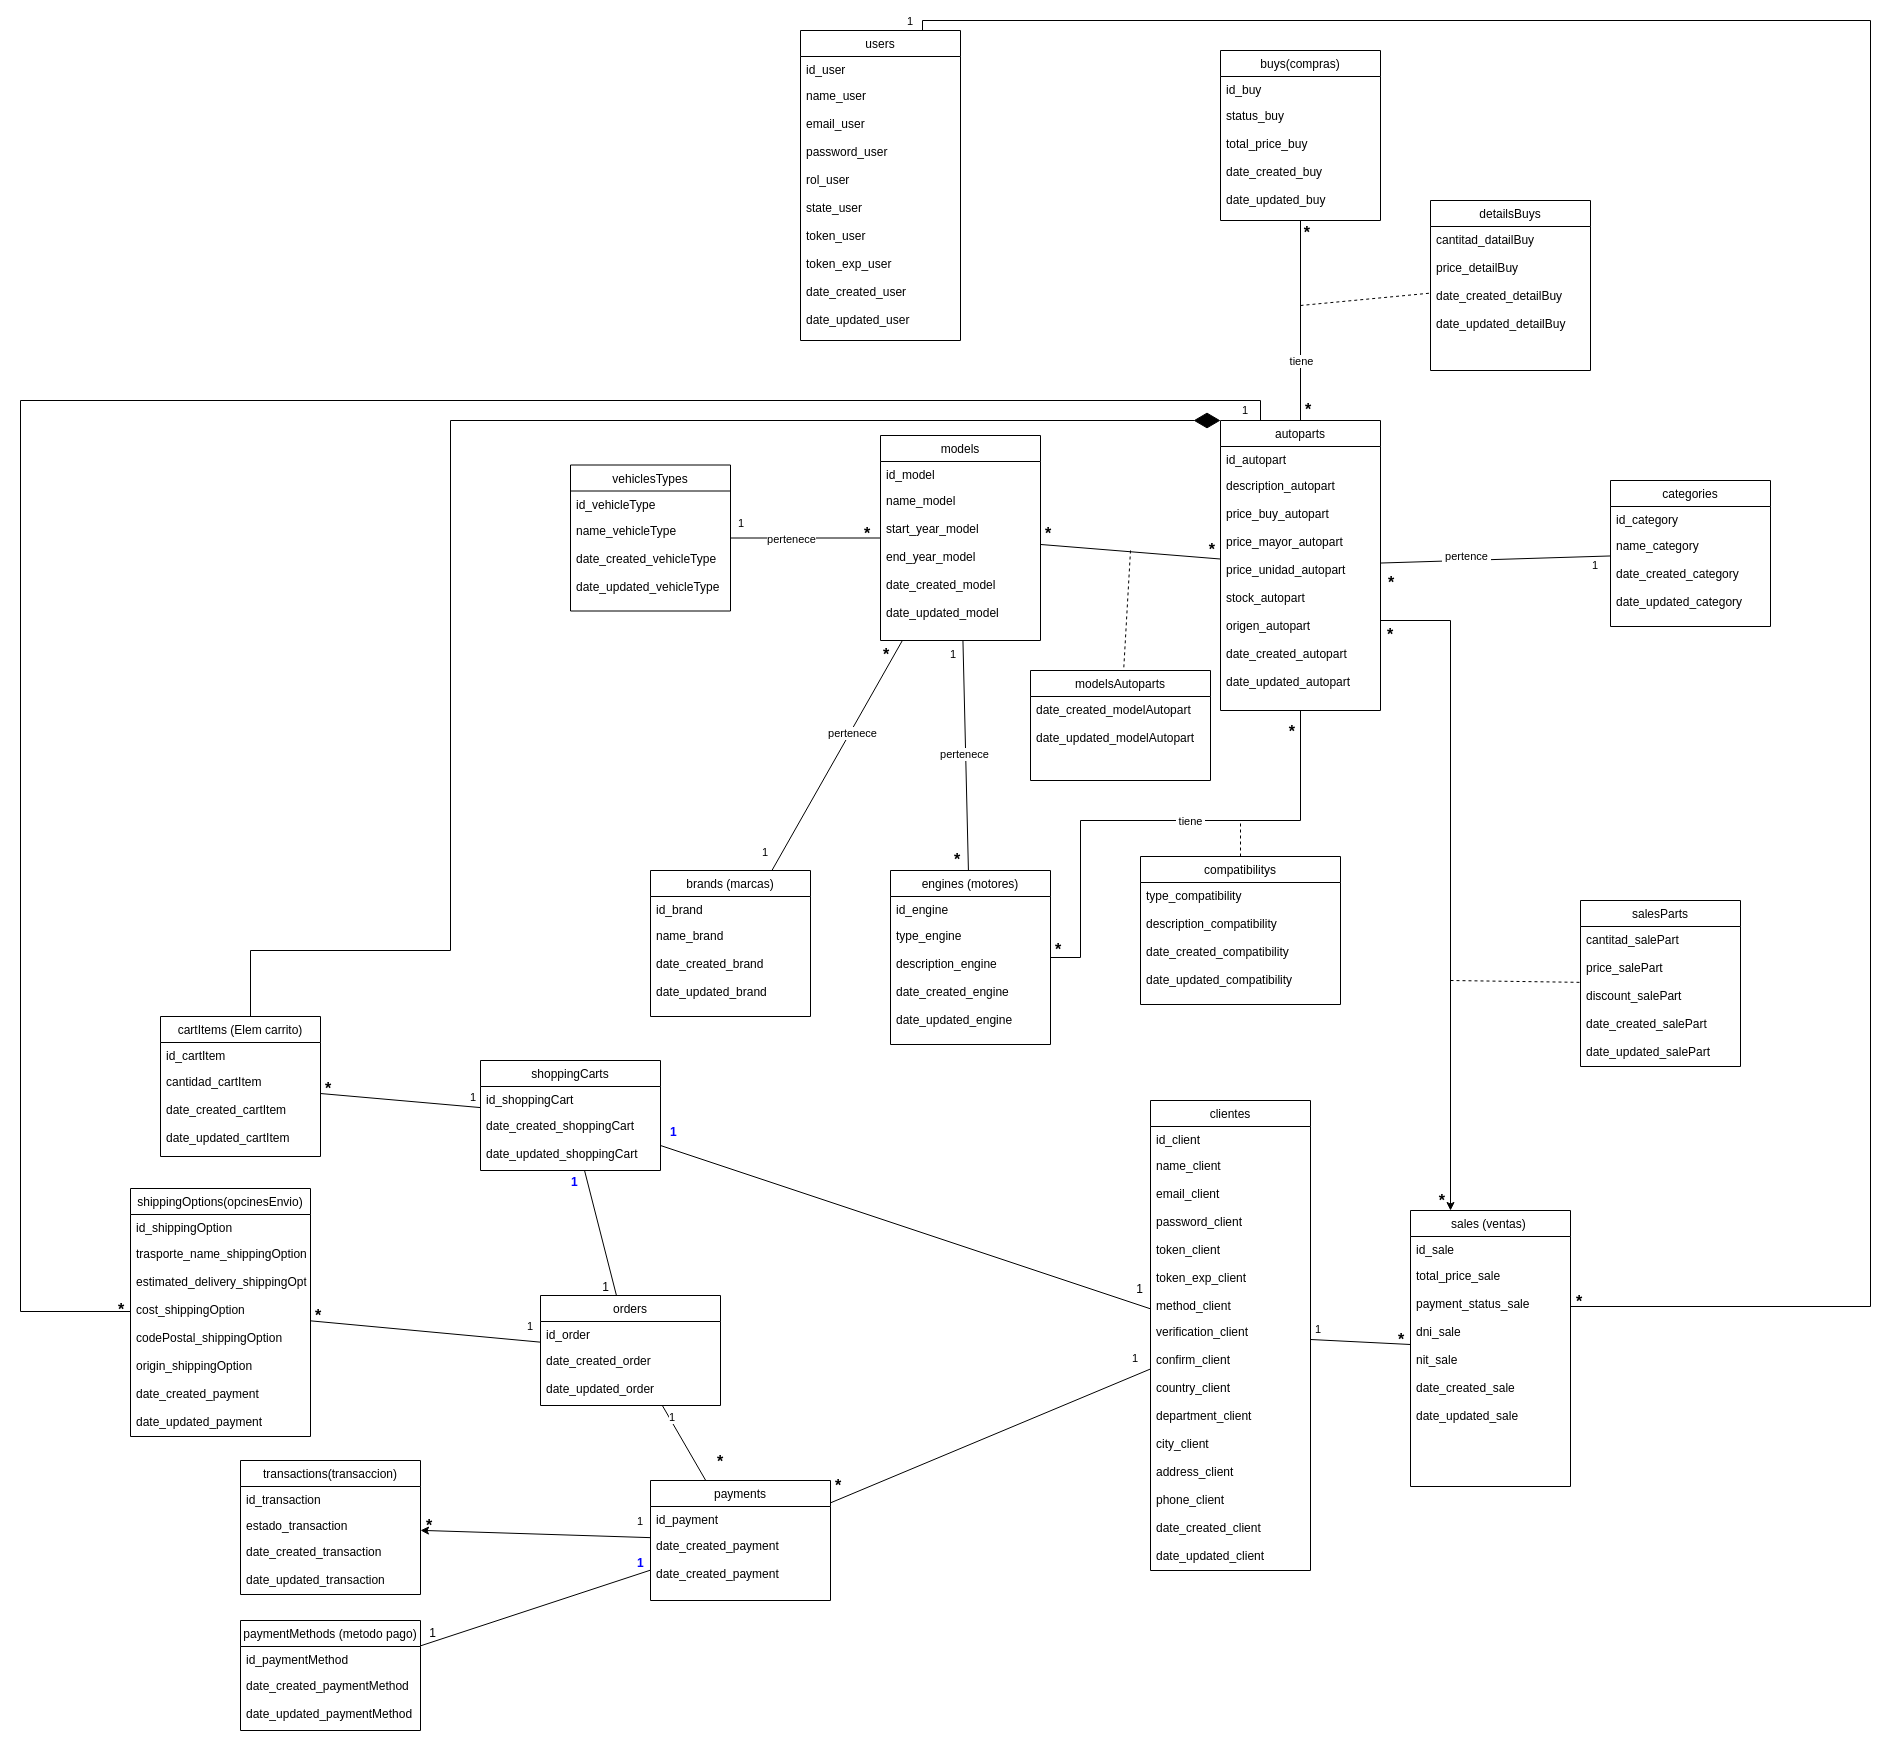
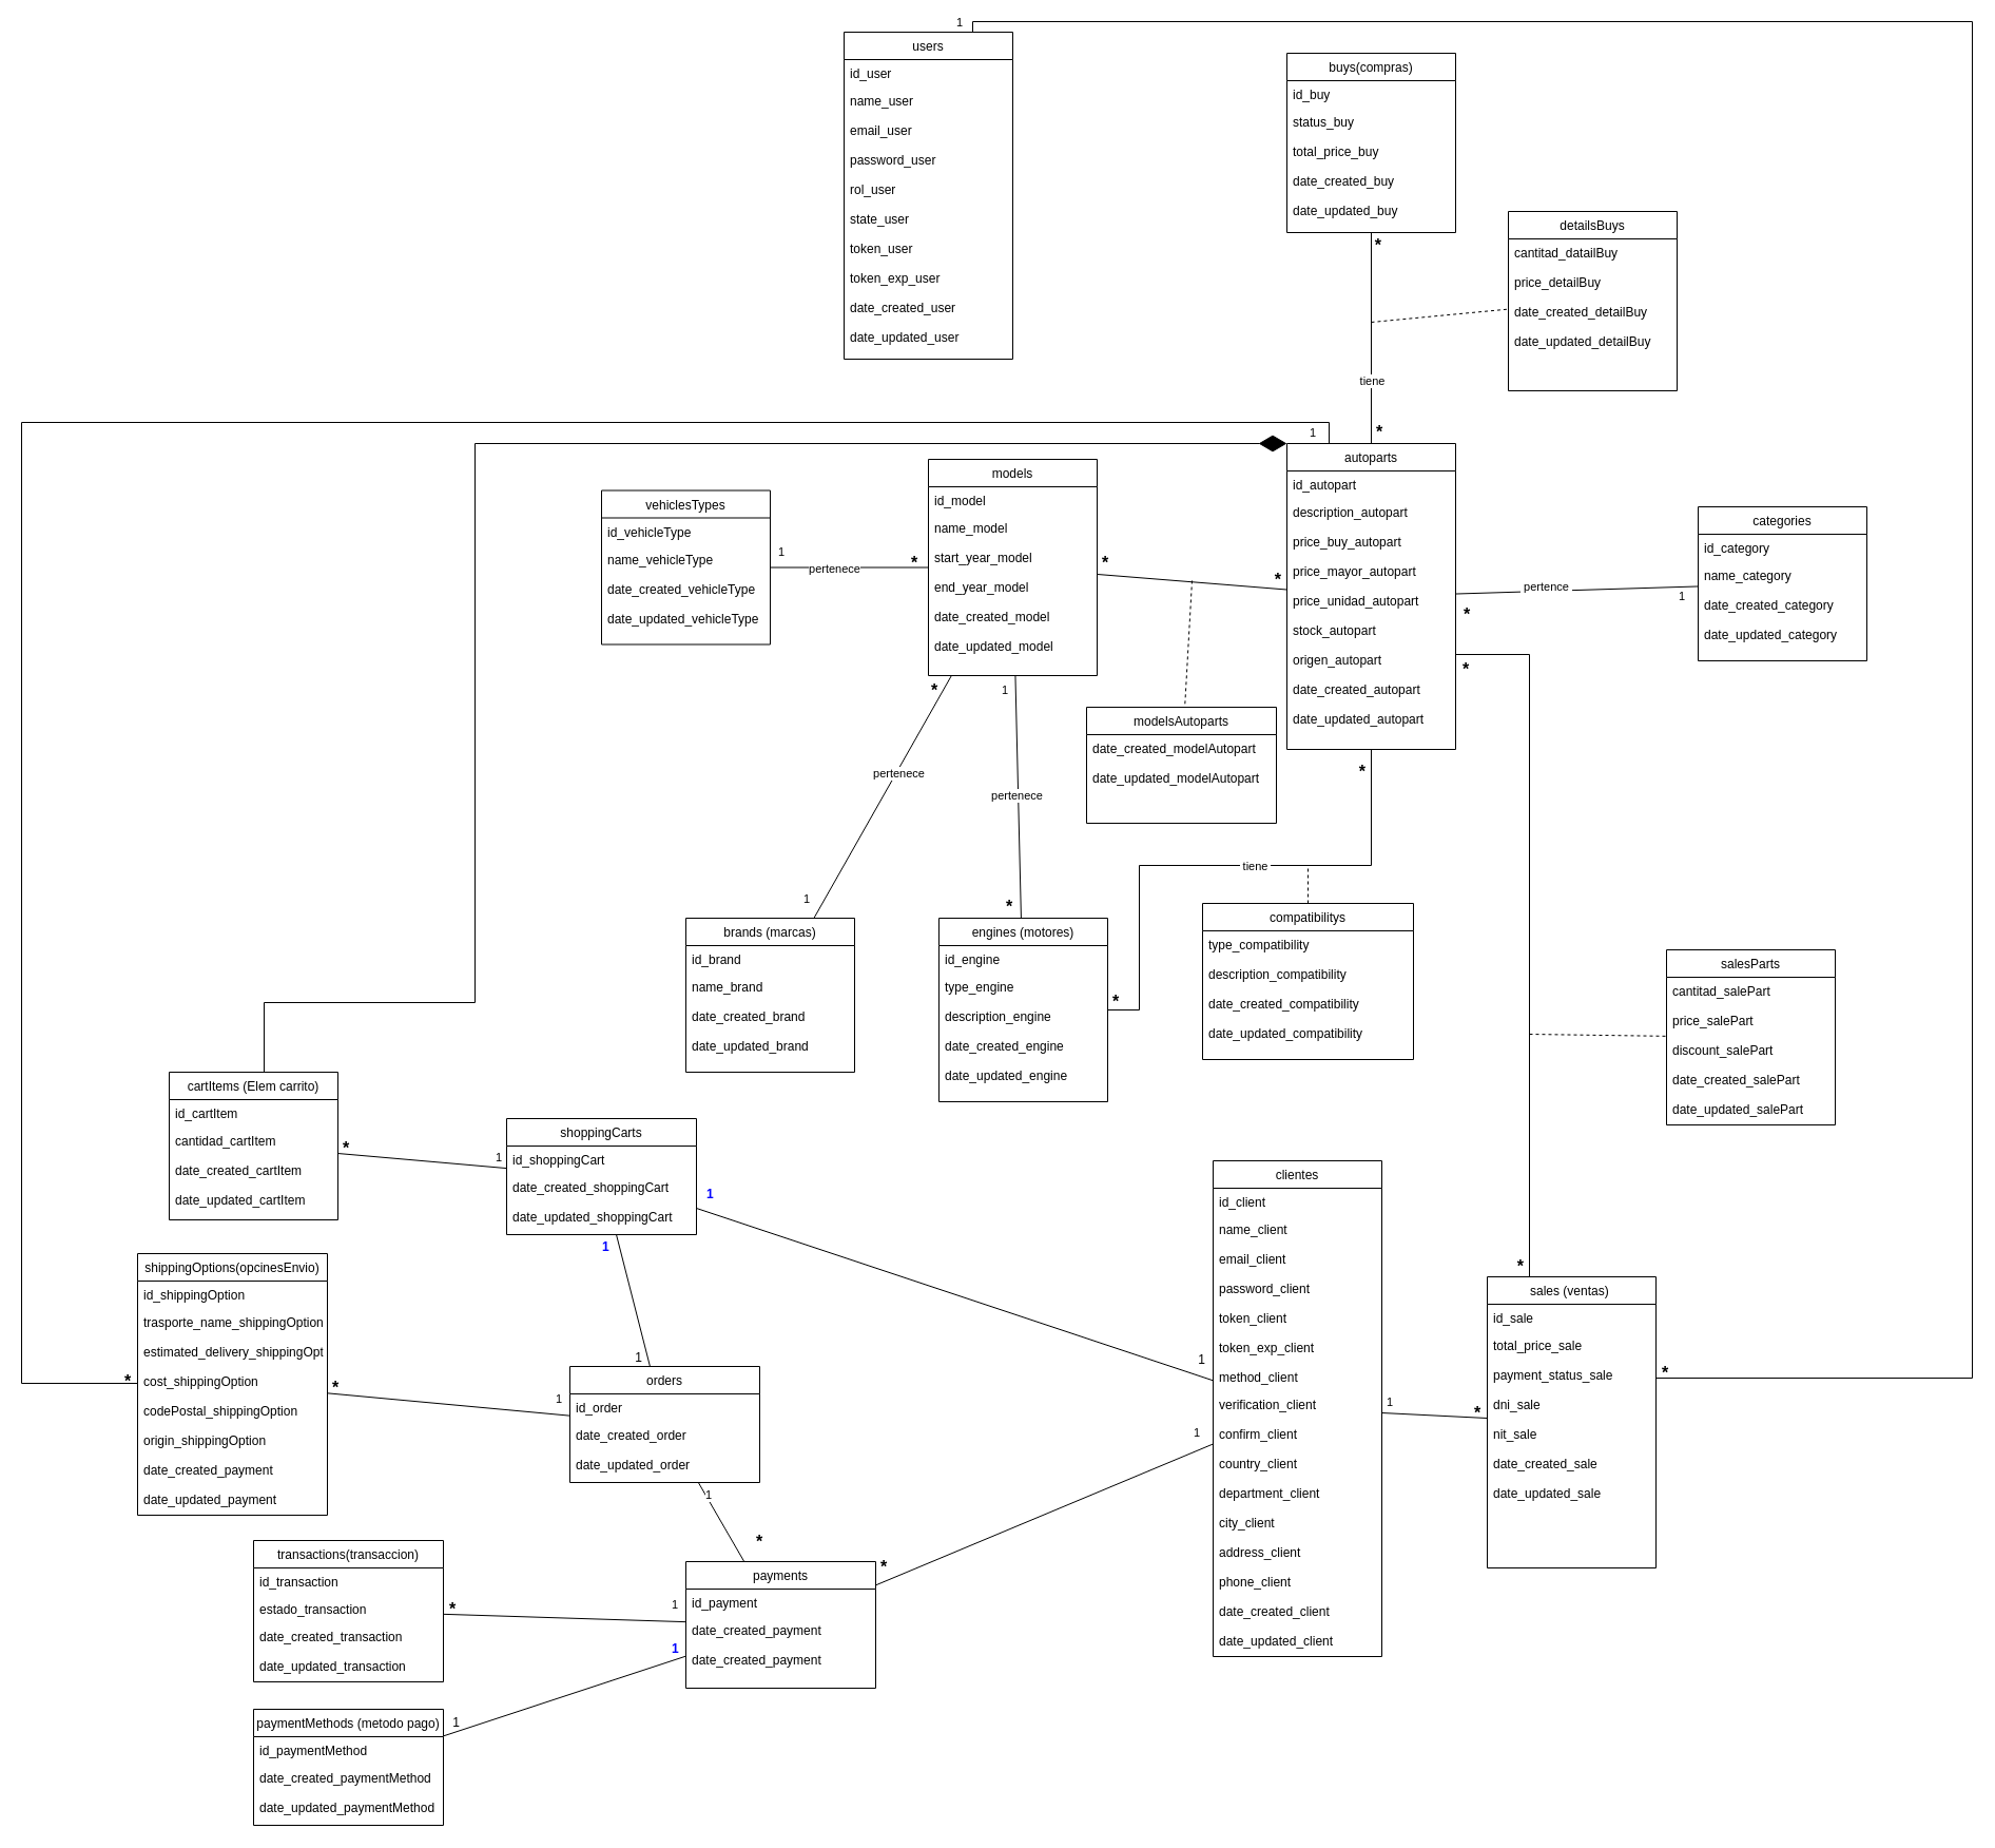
- <mxCell id="121" value="" style="endArrow=classic;html=1;rounded=0;strokeColor=default;align=center;verticalAlign=middle;fontFamily=Helvetica;fontSize=11;fontColor=default;labelBackgroundColor=default;edgeStyle=orthogonalEdgeStyle;" parent="2" source="26" target="110" edge="1"><mxGeometry relative="1" as="geometry"><mxPoint x="1450" y="758" as="sourcePoint" /><mxPoint x="1580" y="750" as="targetPoint" /><Array as="points"><mxPoint x="1430" y="600" /></Array></mxGeometry></mxCell>
+ <mxCell id="121" value="" style="endArrow=none;html=1;rounded=0;strokeColor=default;align=center;verticalAlign=middle;fontFamily=Helvetica;fontSize=11;fontColor=default;labelBackgroundColor=default;edgeStyle=orthogonalEdgeStyle;" parent="2" source="26" target="110" edge="1"><mxGeometry relative="1" as="geometry"><mxPoint x="1450" y="758" as="sourcePoint" /><mxPoint x="1580" y="750" as="targetPoint" /><Array as="points"><mxPoint x="1430" y="600" /></Array></mxGeometry></mxCell>
- <mxCell id="183" value="" style="endArrow=classic;html=1;rounded=0;strokeColor=default;align=center;verticalAlign=middle;fontFamily=Helvetica;fontSize=11;fontColor=default;labelBackgroundColor=default;" parent="2" source="161" target="171" edge="1"><mxGeometry relative="1" as="geometry"><mxPoint x="885" y="1450" as="sourcePoint" /><mxPoint x="892" y="1520" as="targetPoint" /></mxGeometry></mxCell>
+ <mxCell id="183" value="" style="endArrow=none;html=1;rounded=0;strokeColor=default;align=center;verticalAlign=middle;fontFamily=Helvetica;fontSize=11;fontColor=default;labelBackgroundColor=default;" parent="2" source="161" target="171" edge="1"><mxGeometry relative="1" as="geometry"><mxPoint x="885" y="1450" as="sourcePoint" /><mxPoint x="892" y="1520" as="targetPoint" /></mxGeometry></mxCell>
